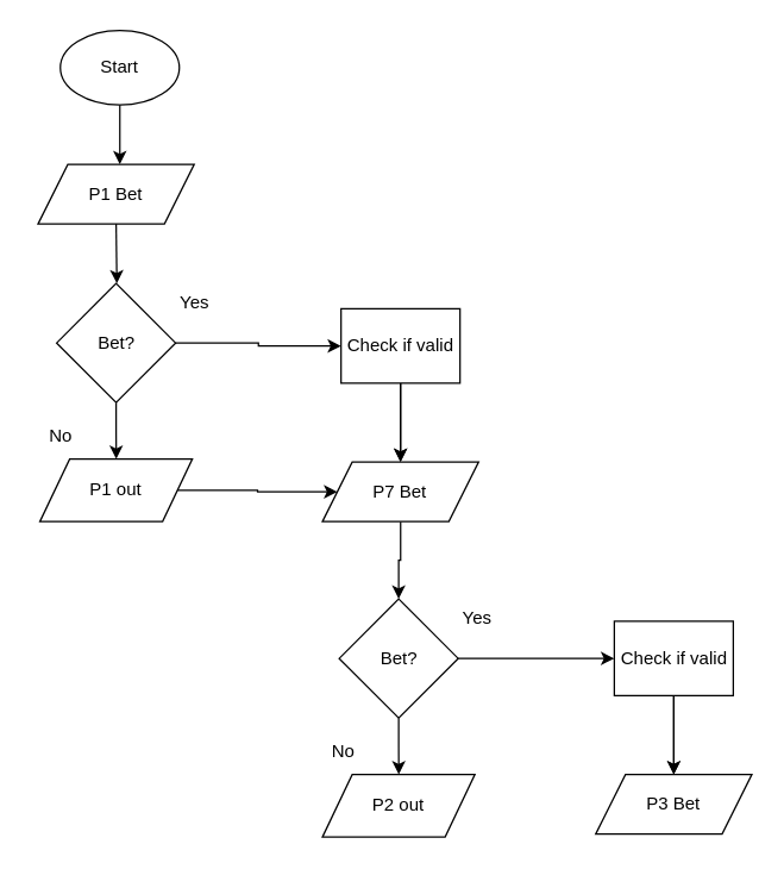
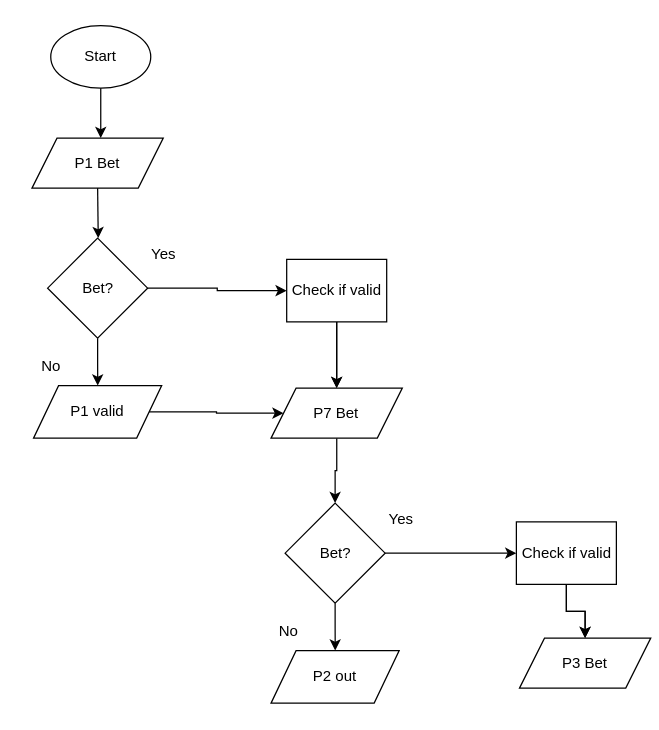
- <mxCell id="10" value="P1 out" style="shape=parallelogram;perimeter=parallelogramPerimeter;whiteSpace=wrap;html=1;fixedSize=1;" vertex="1" parent="1"><mxGeometry x="26.25" y="308" width="102.5" height="42" as="geometry" /></mxCell>
+ <mxCell id="10" value="P1 valid" style="shape=parallelogram;perimeter=parallelogramPerimeter;whiteSpace=wrap;html=1;fixedSize=1;" vertex="1" parent="1"><mxGeometry x="26.25" y="308" width="102.5" height="42" as="geometry" /></mxCell>
- <mxCell id="24" value="P3 Bet" style="shape=parallelogram;perimeter=parallelogramPerimeter;whiteSpace=wrap;html=1;fixedSize=1;" vertex="1" parent="1"><mxGeometry x="400" y="520" width="105" height="40" as="geometry" /></mxCell>
+ <mxCell id="24" value="P3 Bet" style="shape=parallelogram;perimeter=parallelogramPerimeter;whiteSpace=wrap;html=1;fixedSize=1;" vertex="1" parent="1"><mxGeometry x="415" y="510" width="105" height="40" as="geometry" /></mxCell>
